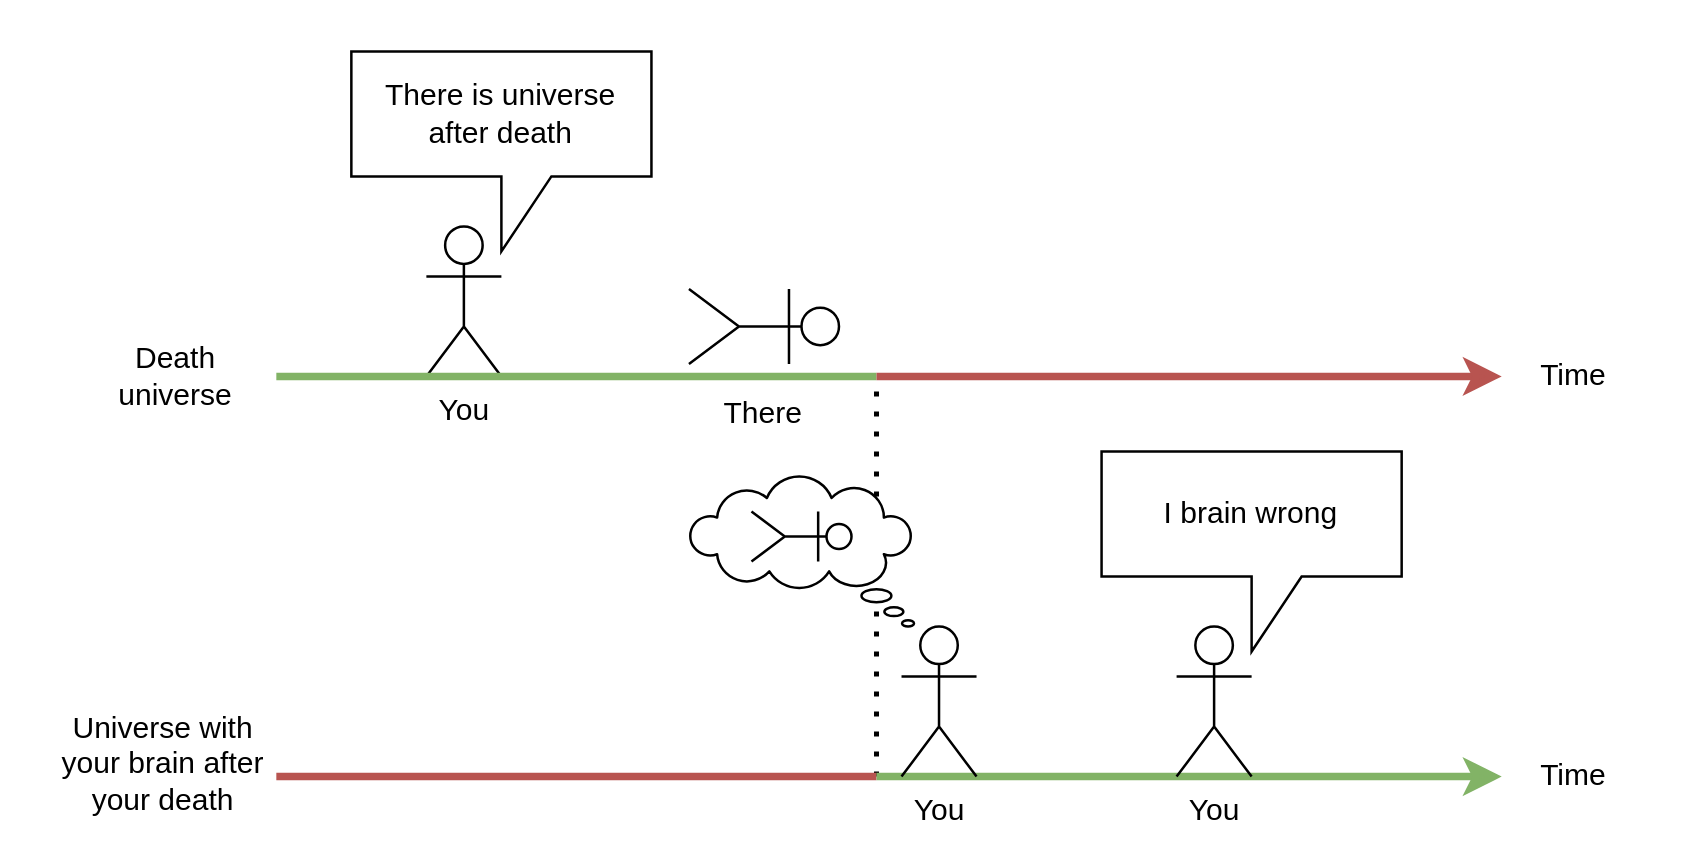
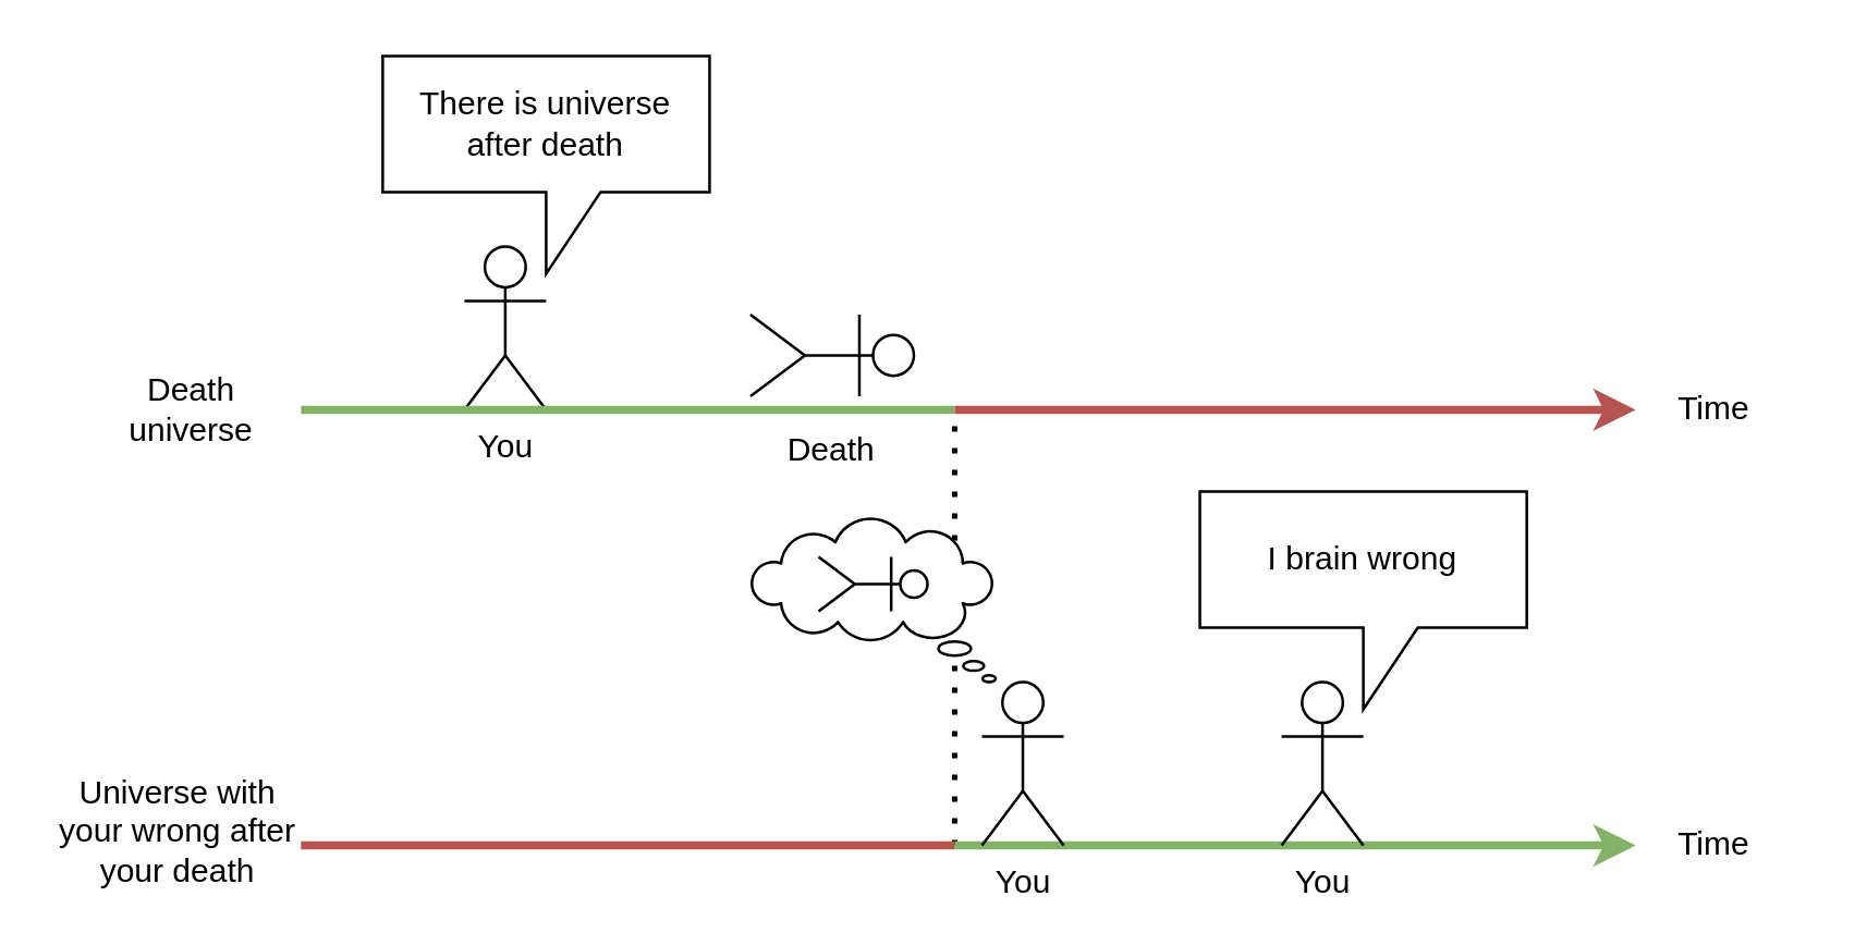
- <mxCell id="6" value="There" style="text;html=1;strokeColor=none;fillColor=none;align=center;verticalAlign=middle;whiteSpace=wrap;rounded=0;" parent="1" vertex="1"><mxGeometry x="275" y="150" width="60" height="30" as="geometry" /></mxCell>
+ <mxCell id="6" value="Death" style="text;html=1;strokeColor=none;fillColor=none;align=center;verticalAlign=middle;whiteSpace=wrap;rounded=0;" parent="1" vertex="1"><mxGeometry x="275" y="150" width="60" height="30" as="geometry" /></mxCell>
- <mxCell id="13" value="Universe with your brain after your death" style="text;html=1;strokeColor=none;fillColor=none;align=center;verticalAlign=middle;whiteSpace=wrap;rounded=0;" parent="1" vertex="1"><mxGeometry x="20" y="290" width="90" height="30" as="geometry" /></mxCell>
+ <mxCell id="13" value="Universe with your wrong after your death" style="text;html=1;strokeColor=none;fillColor=none;align=center;verticalAlign=middle;whiteSpace=wrap;rounded=0;" parent="1" vertex="1"><mxGeometry x="20" y="290" width="90" height="30" as="geometry" /></mxCell>
